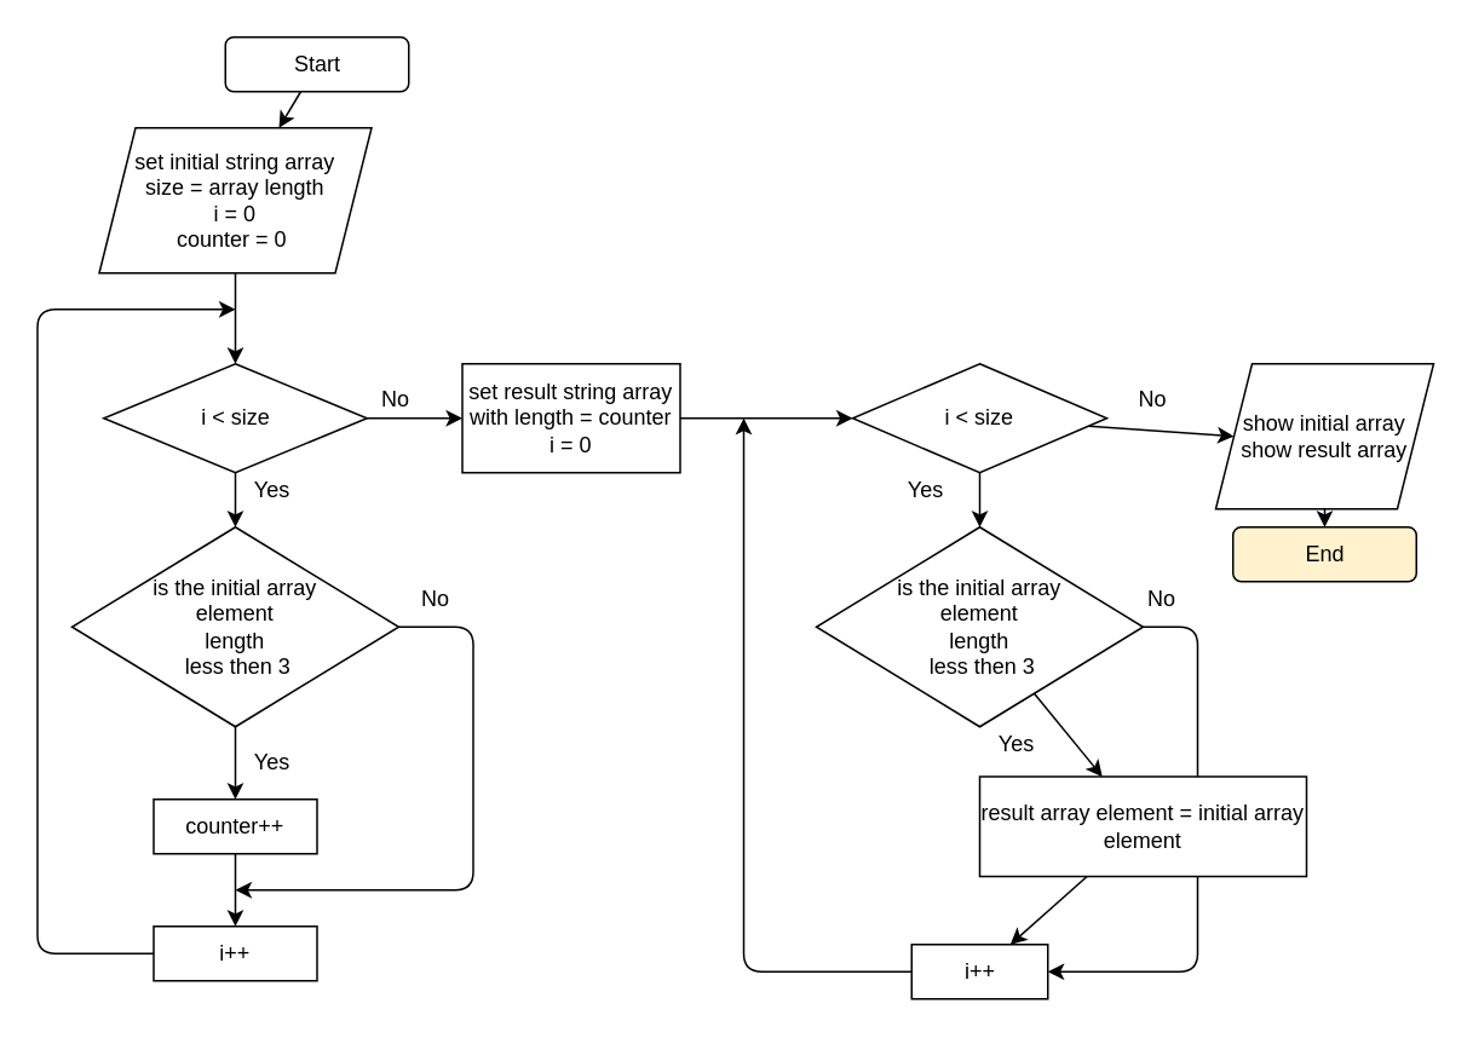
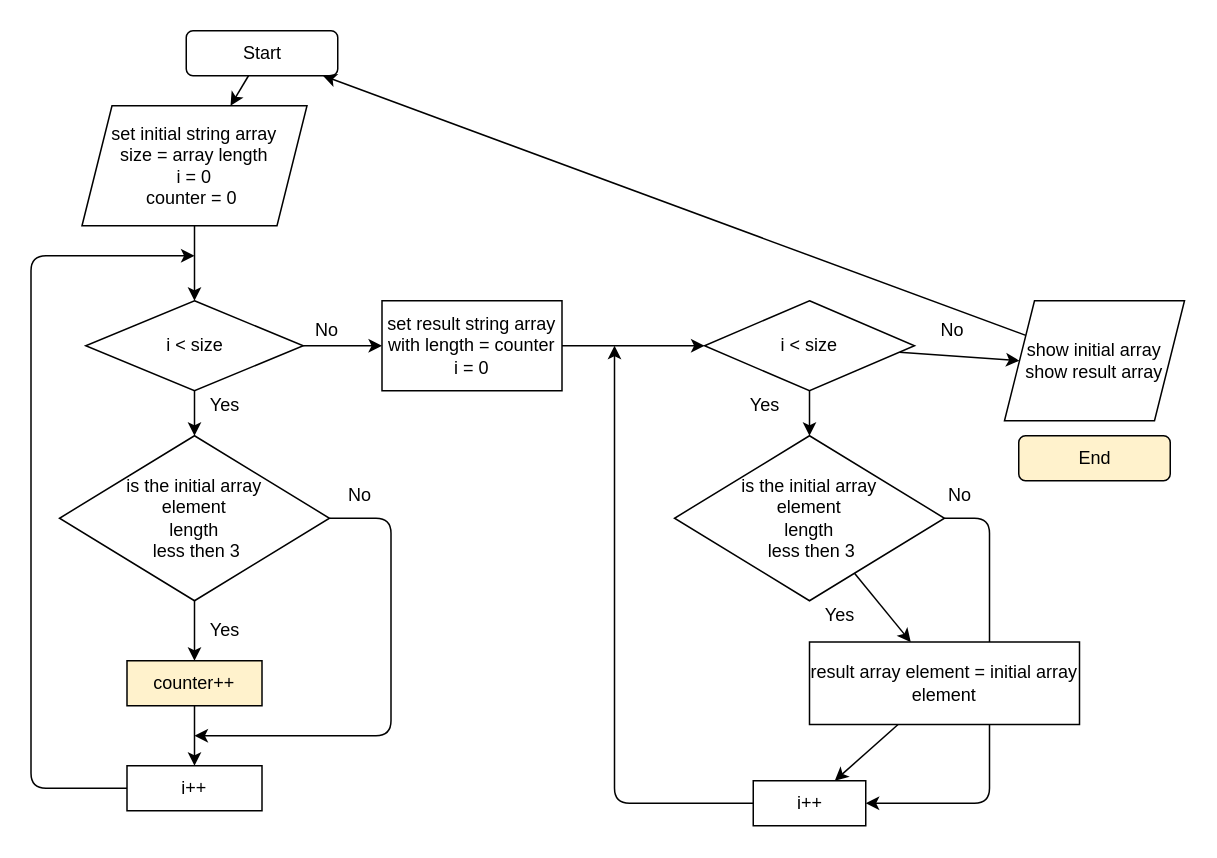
- <mxCell id="36" value="" style="edgeStyle=none;html=1;" edge="1" parent="1" source="37" target="38"><mxGeometry relative="1" as="geometry" /></mxCell>
+ <mxCell id="36" value="" style="edgeStyle=none;html=1;" edge="1" parent="1" source="37" target="3"><mxGeometry relative="1" as="geometry" /></mxCell>
- <mxCell id="15" value="counter++" style="whiteSpace=wrap;html=1;" vertex="1" parent="1"><mxGeometry x="84" y="440" width="90" height="30" as="geometry" /></mxCell>
+ <mxCell id="15" value="counter++" style="whiteSpace=wrap;html=1;fillColor=#fff2cc;" vertex="1" parent="1"><mxGeometry x="84" y="440" width="90" height="30" as="geometry" /></mxCell>
